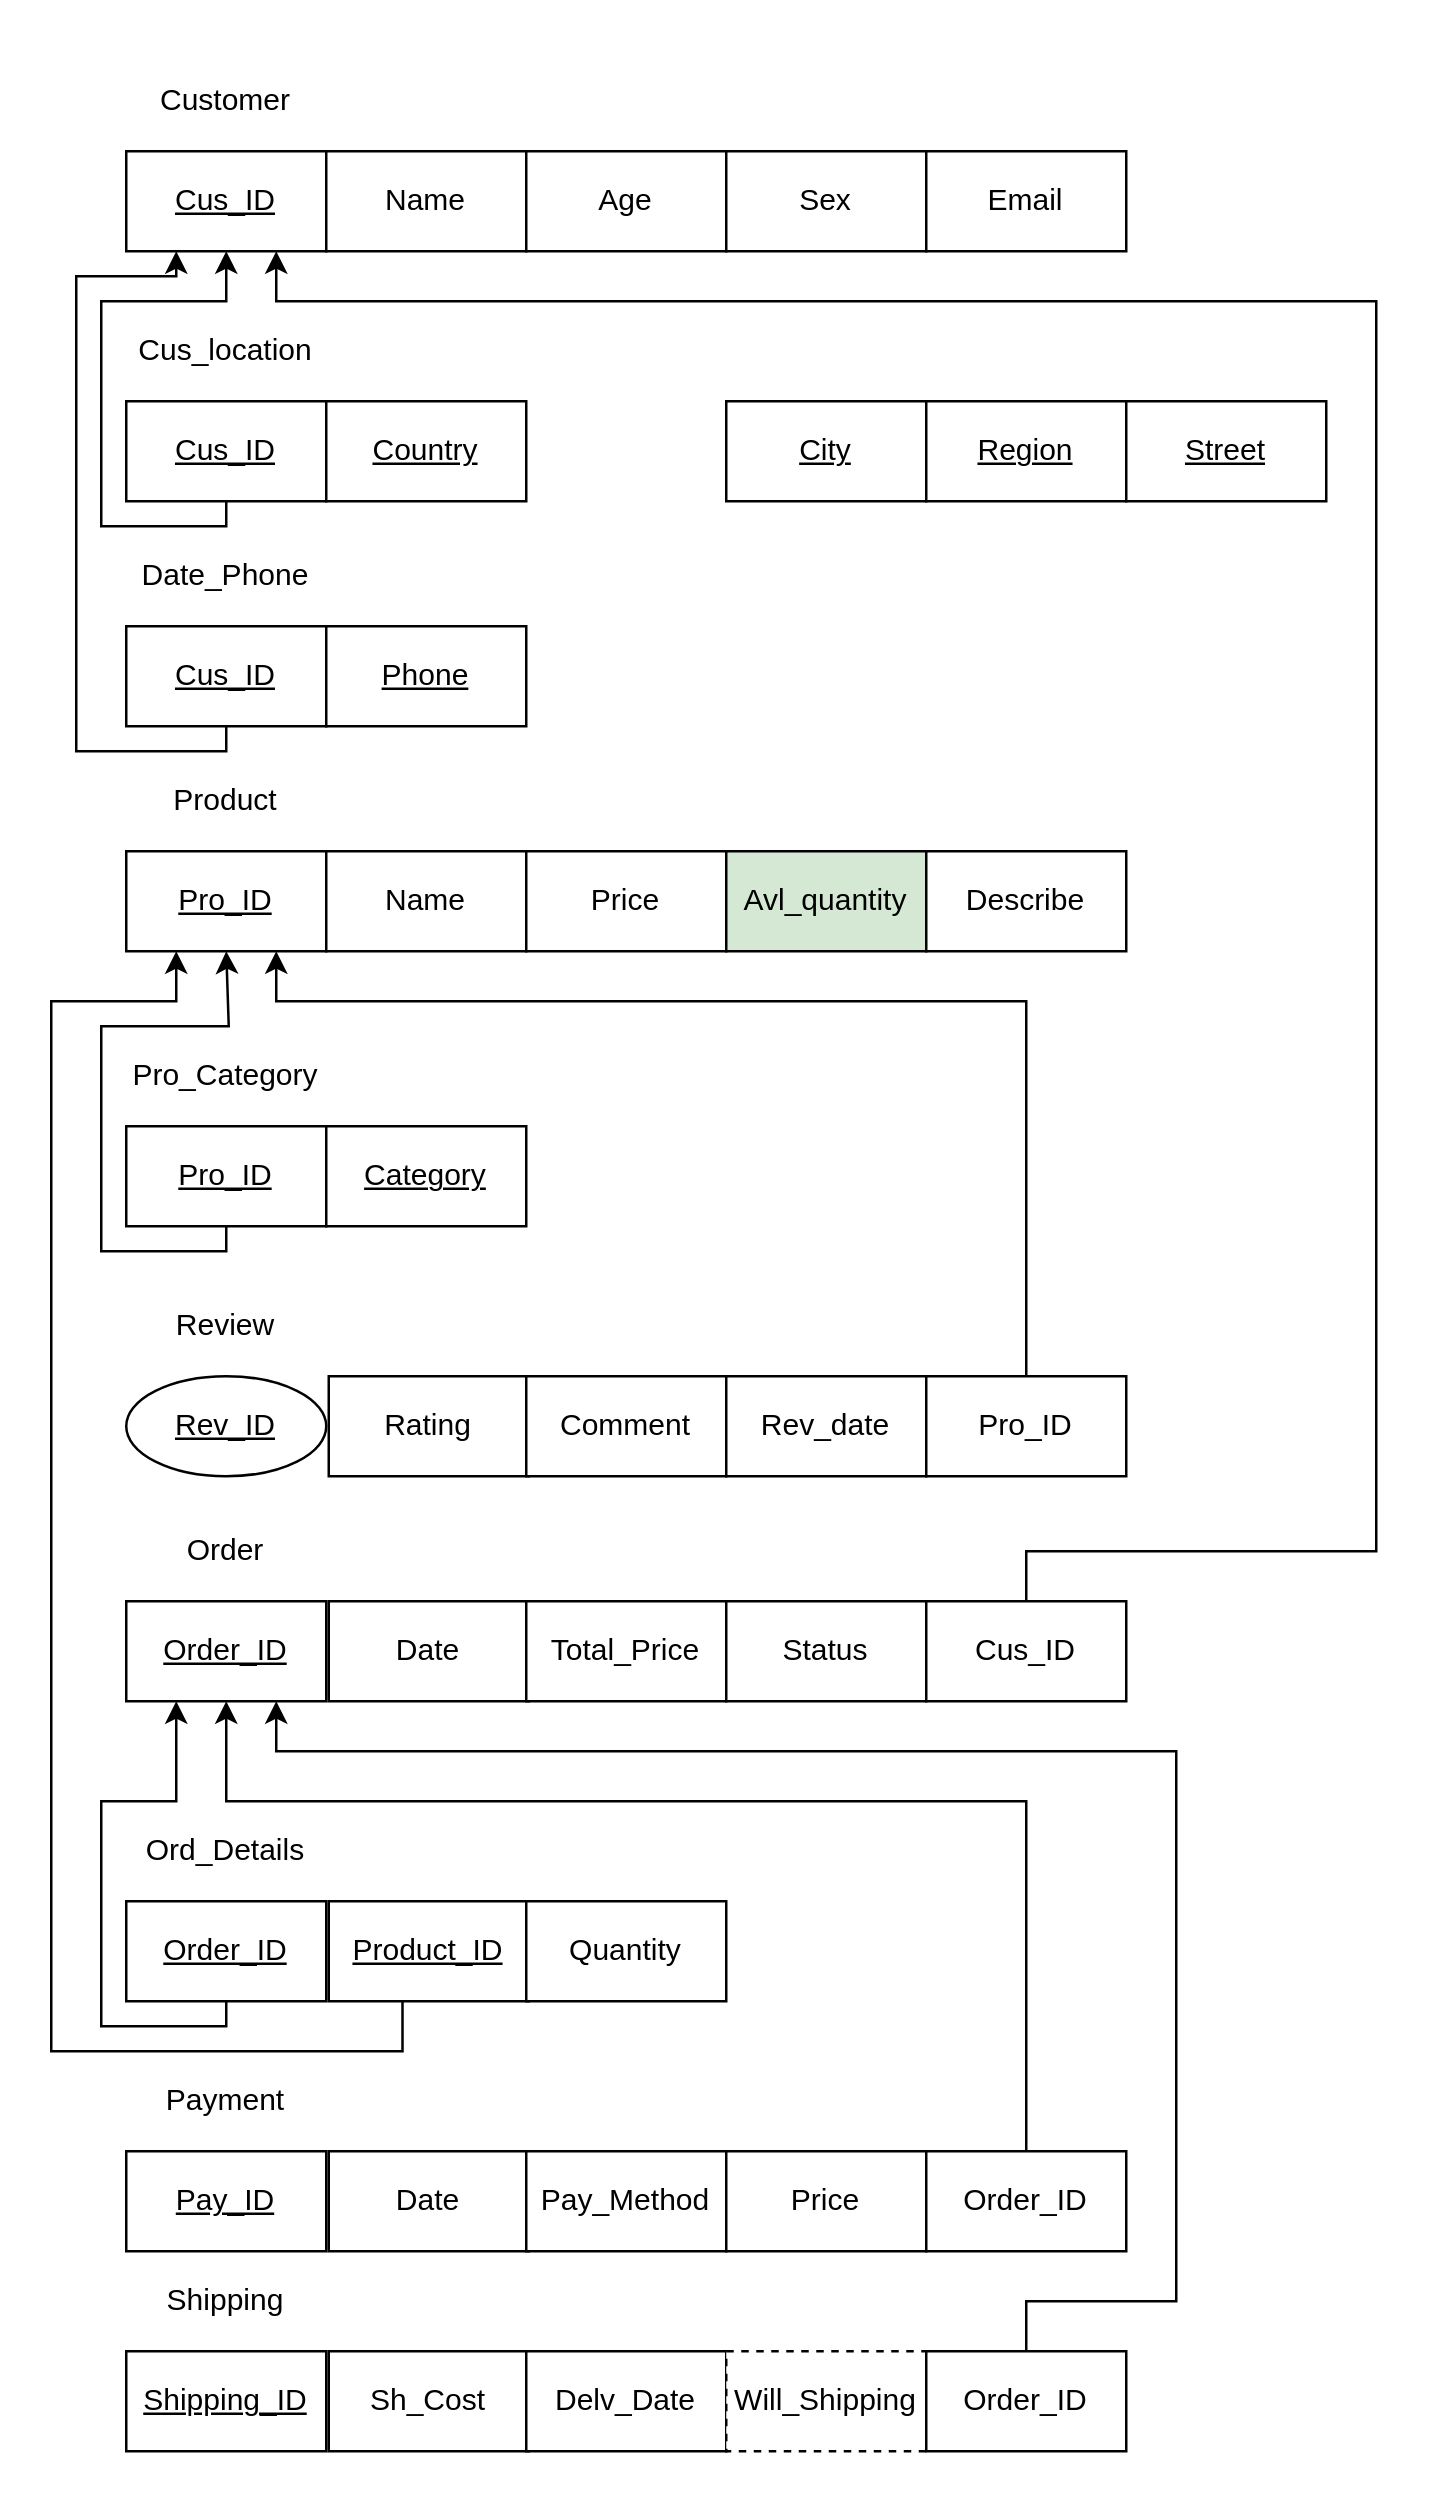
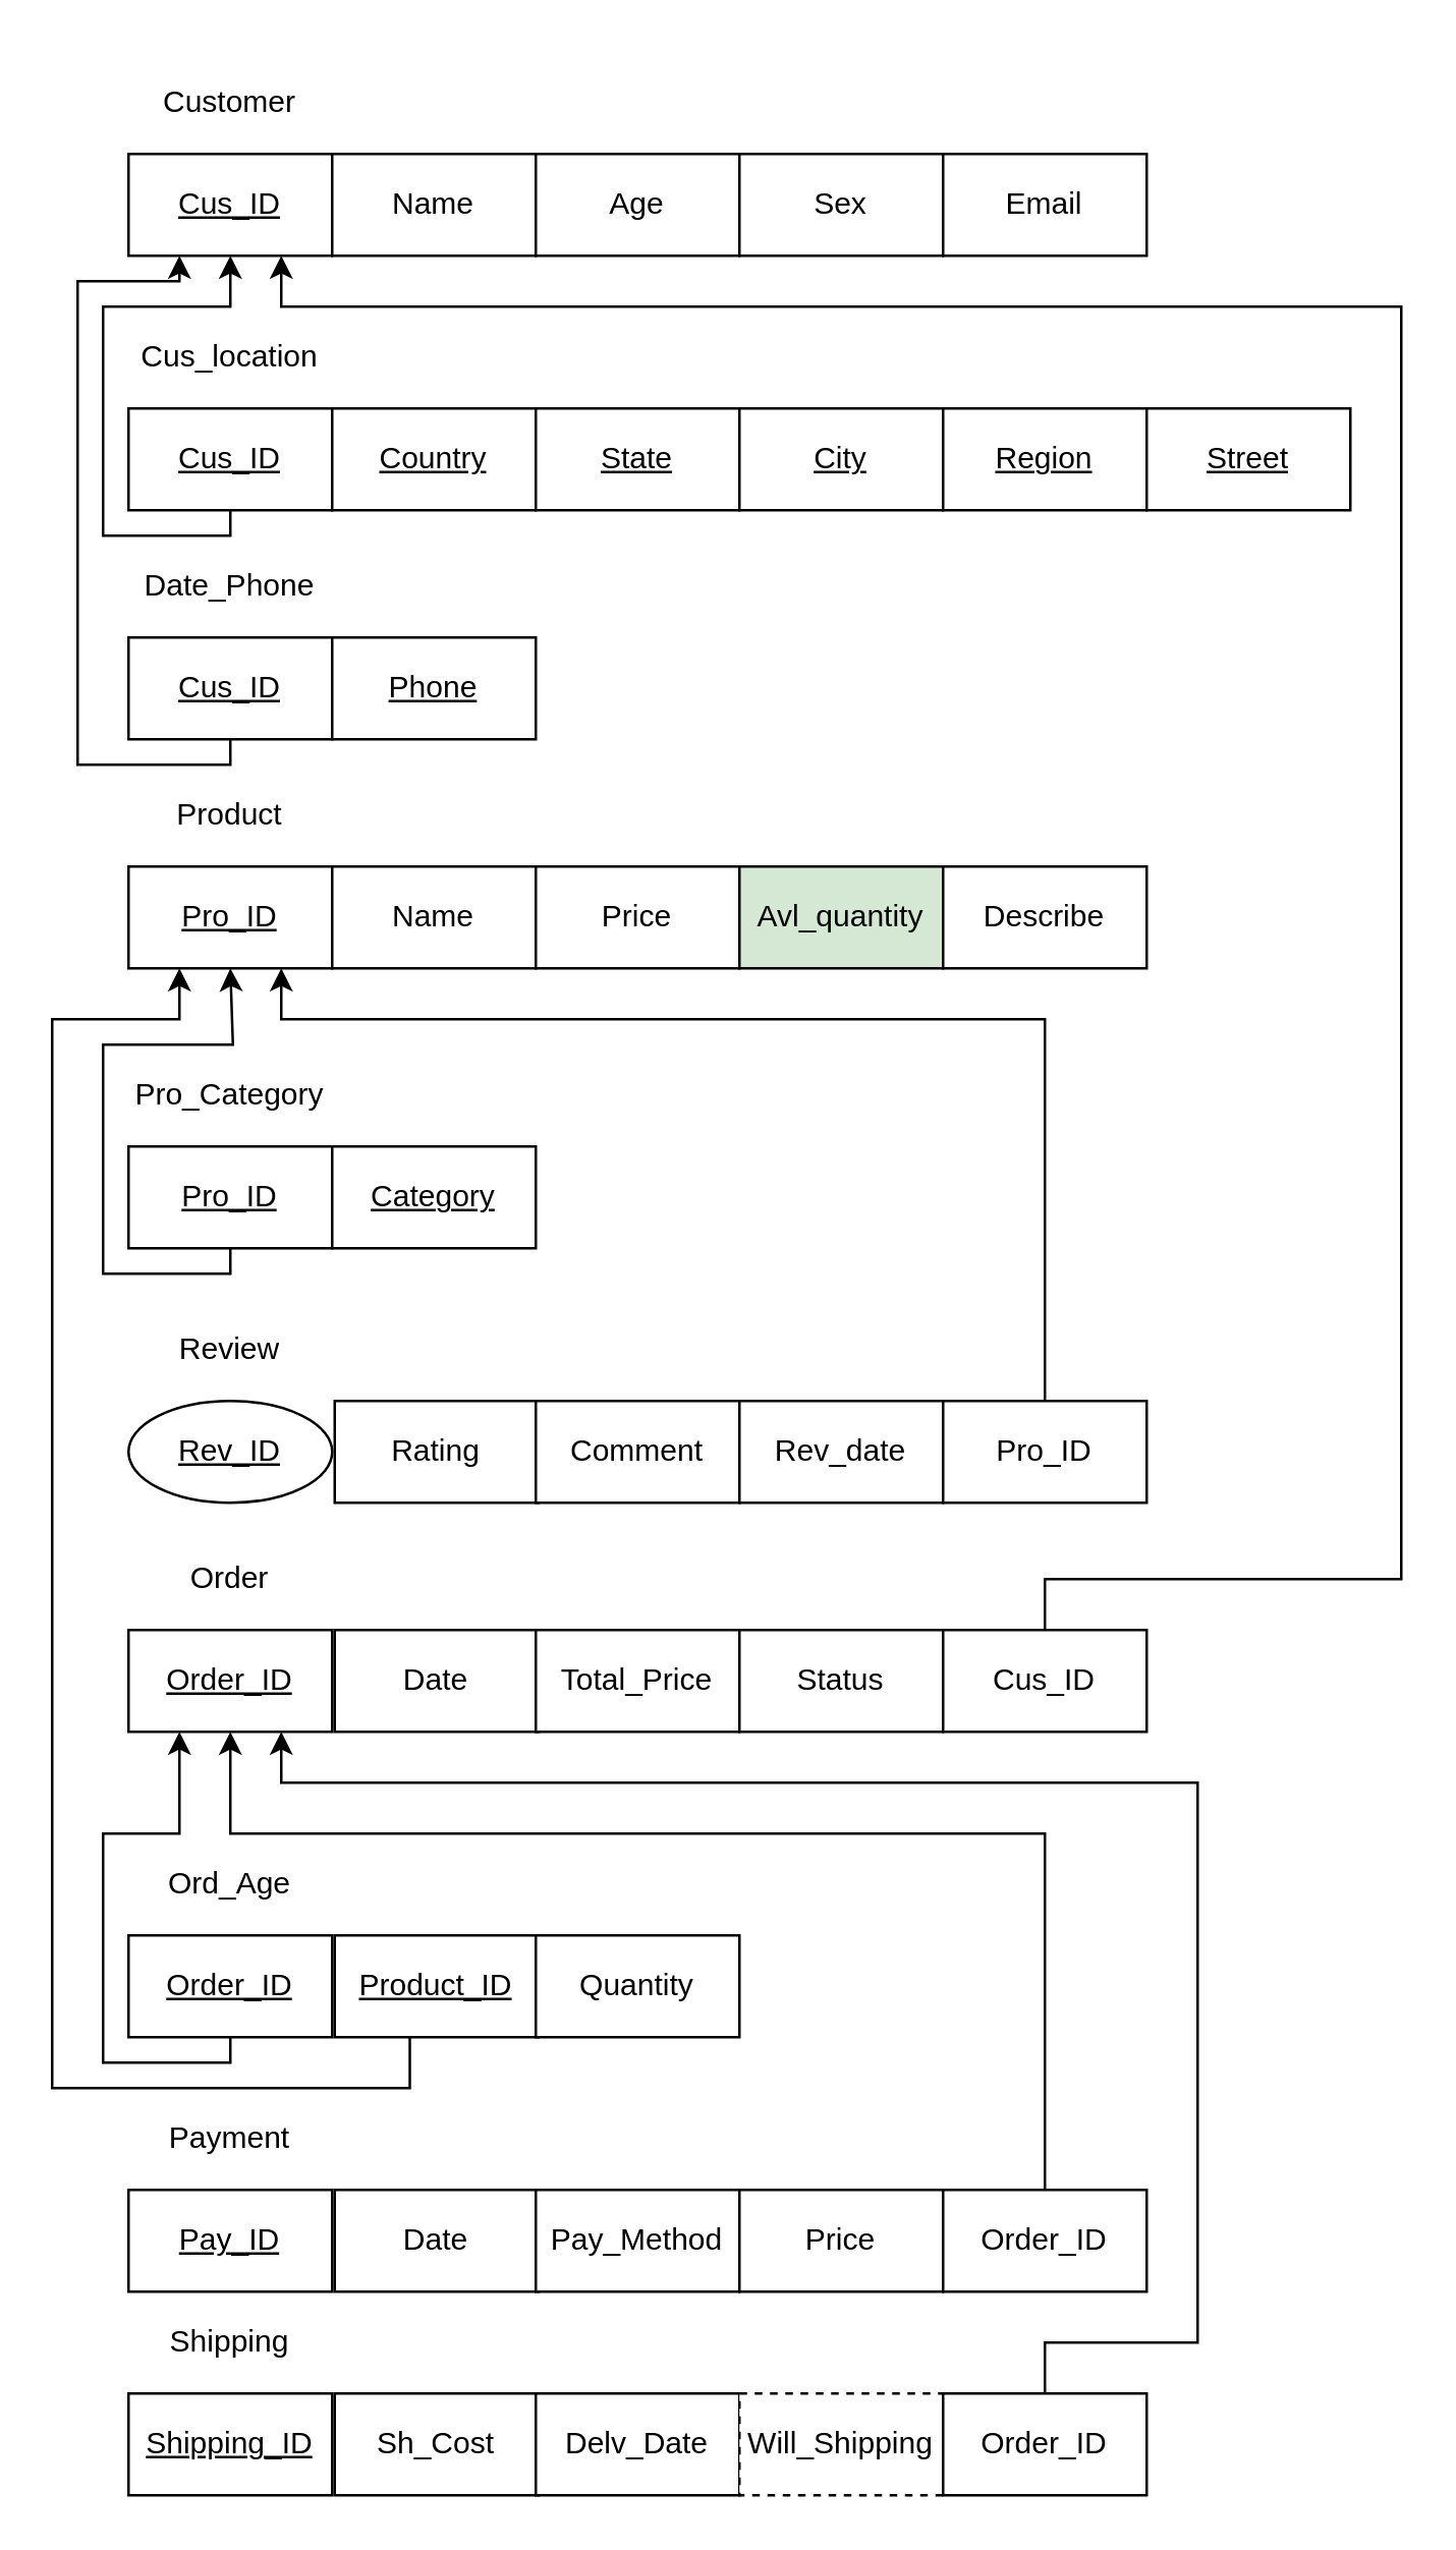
+ <mxCell id="56" value="&lt;u&gt;State&lt;/u&gt;" style="whiteSpace=wrap;html=1;align=center;" vertex="1" parent="1"><mxGeometry x="210" y="160" width="80" height="40" as="geometry" /></mxCell>
- <mxCell id="36" value="Ord_Details" style="text;html=1;align=center;verticalAlign=middle;whiteSpace=wrap;rounded=0;" vertex="1" parent="1"><mxGeometry x="50" y="720" width="80" height="40" as="geometry" /></mxCell>
+ <mxCell id="36" value="Ord_Age" style="text;html=1;align=center;verticalAlign=middle;whiteSpace=wrap;rounded=0;" vertex="1" parent="1"><mxGeometry x="50" y="720" width="80" height="40" as="geometry" /></mxCell>
